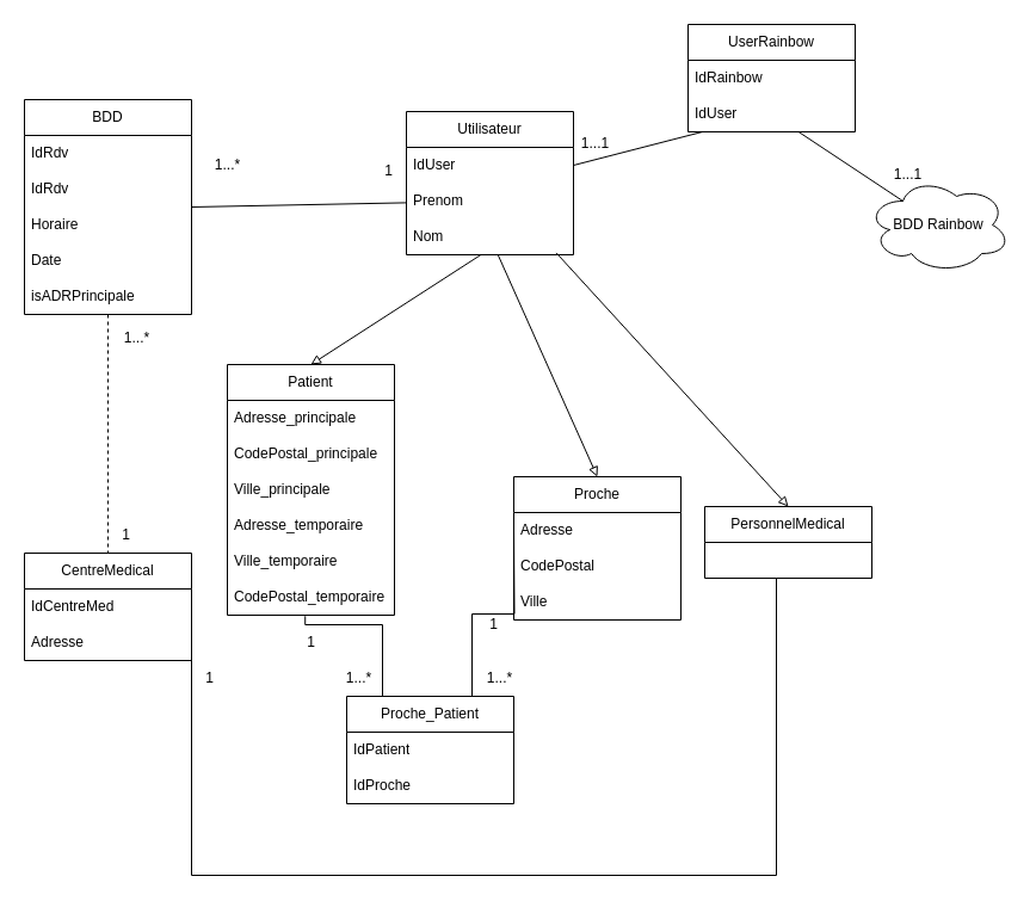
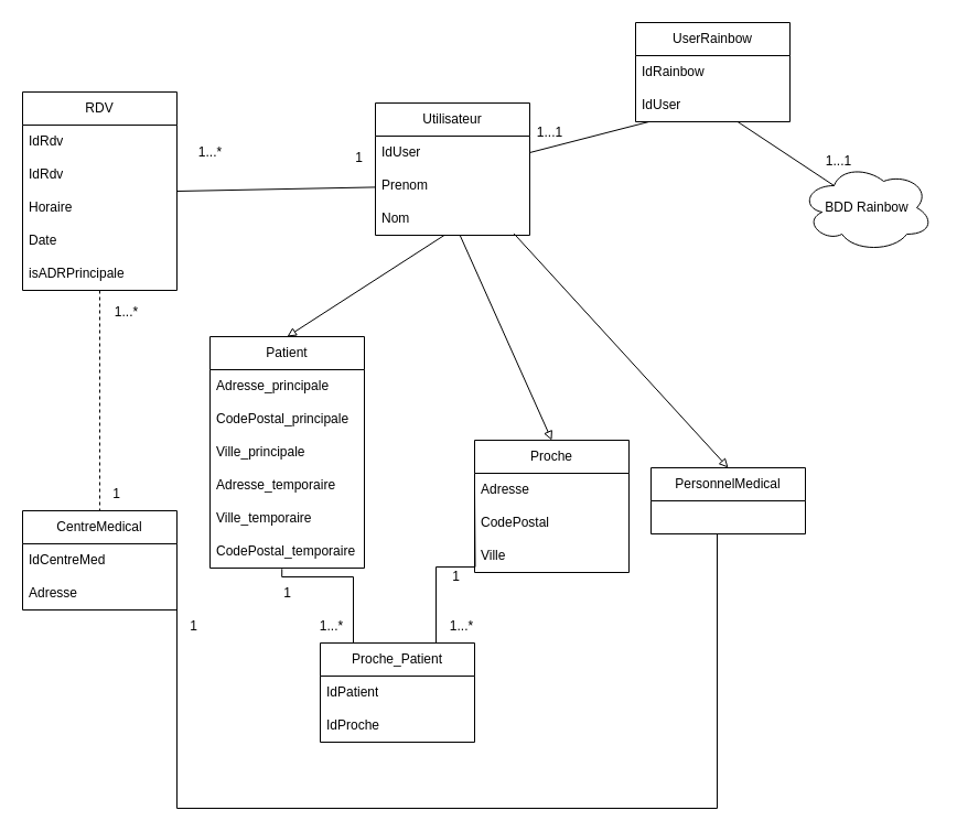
- <mxCell id="8" value="BDD" style="swimlane;fontStyle=0;childLayout=stackLayout;horizontal=1;startSize=30;horizontalStack=0;resizeParent=1;resizeParentMax=0;resizeLast=0;collapsible=1;marginBottom=0;whiteSpace=wrap;html=1;" parent="1" vertex="1"><mxGeometry x="20" y="83" width="140" height="180" as="geometry" /></mxCell>
+ <mxCell id="8" value="RDV" style="swimlane;fontStyle=0;childLayout=stackLayout;horizontal=1;startSize=30;horizontalStack=0;resizeParent=1;resizeParentMax=0;resizeLast=0;collapsible=1;marginBottom=0;whiteSpace=wrap;html=1;" parent="1" vertex="1"><mxGeometry x="20" y="83" width="140" height="180" as="geometry" /></mxCell>
